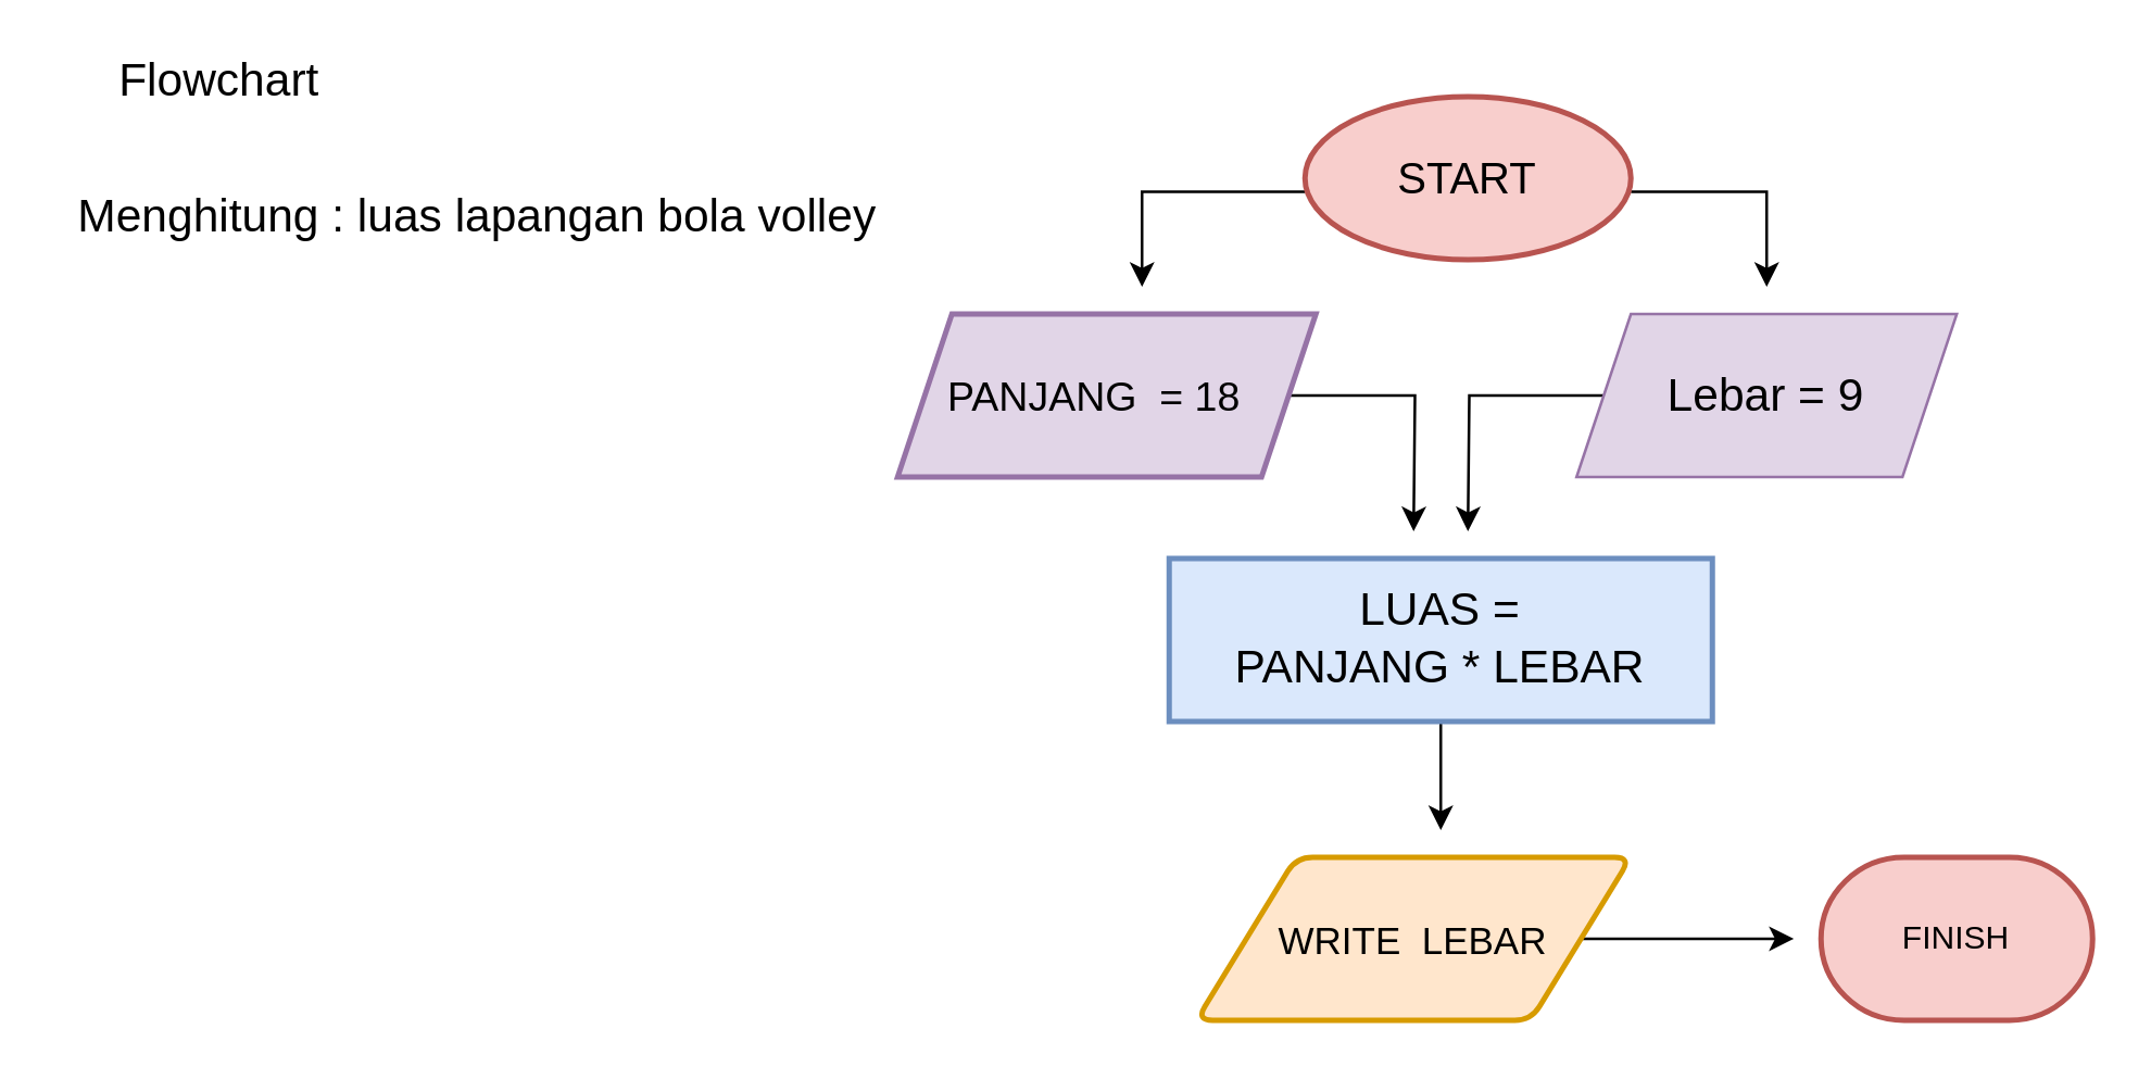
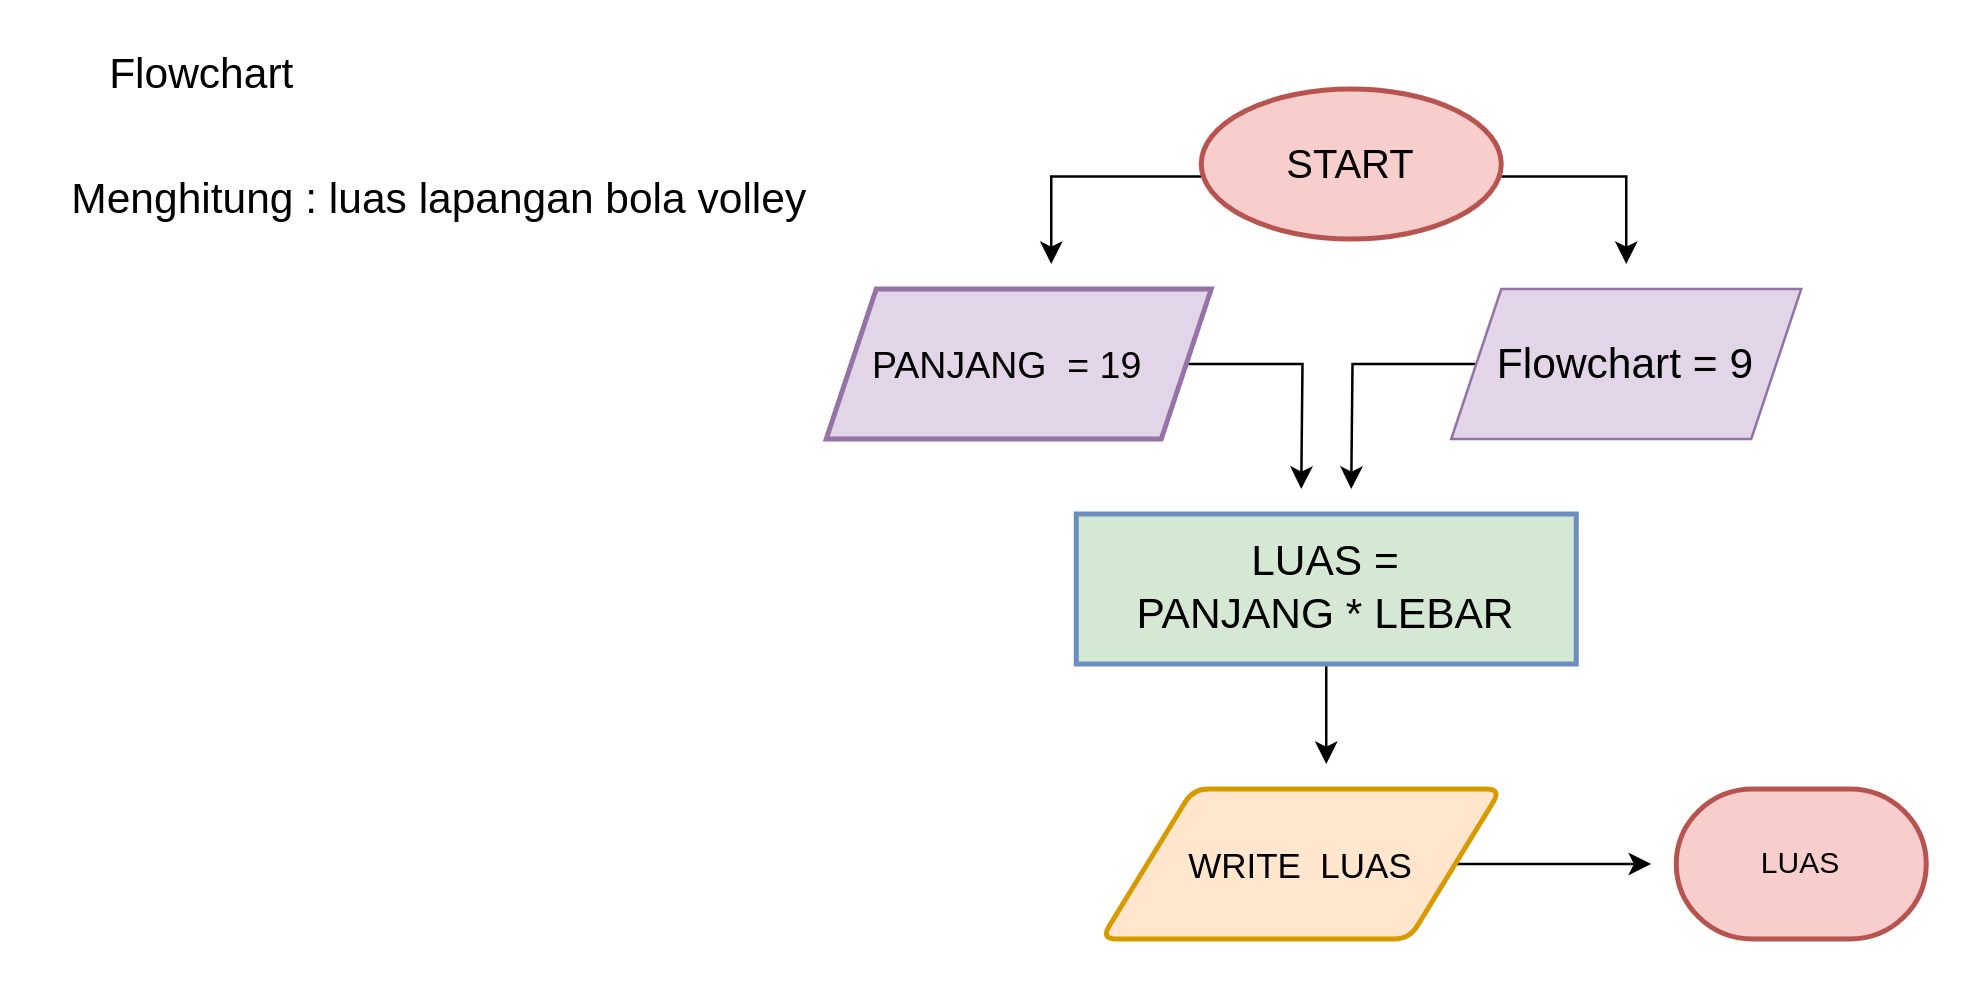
- <mxCell id="11" value="&lt;font style=&quot;font-size: 16px&quot;&gt;&lt;font style=&quot;font-size: 15px&quot;&gt;PANJANG&amp;nbsp; = 18&amp;nbsp;&lt;/font&gt;&lt;font style=&quot;font-size: 16px&quot;&gt;&amp;nbsp;&lt;/font&gt;&lt;/font&gt;" style="shape=parallelogram;perimeter=parallelogramPerimeter;whiteSpace=wrap;html=1;fixedSize=1;strokeColor=#9673a6;strokeWidth=2;fillColor=#e1d5e7;" parent="1" vertex="1"><mxGeometry x="330" y="115" width="154" height="60" as="geometry" /></mxCell>
+ <mxCell id="11" value="&lt;font style=&quot;font-size: 16px&quot;&gt;&lt;font style=&quot;font-size: 15px&quot;&gt;PANJANG&amp;nbsp; = 19&amp;nbsp;&lt;/font&gt;&lt;font style=&quot;font-size: 16px&quot;&gt;&amp;nbsp;&lt;/font&gt;&lt;/font&gt;" style="shape=parallelogram;perimeter=parallelogramPerimeter;whiteSpace=wrap;html=1;fixedSize=1;strokeColor=#9673a6;strokeWidth=2;fillColor=#e1d5e7;" parent="1" vertex="1"><mxGeometry x="330" y="115" width="154" height="60" as="geometry" /></mxCell>
- <mxCell id="13" value="&lt;font style=&quot;font-size: 17px&quot;&gt;Lebar = 9&lt;/font&gt;" style="shape=parallelogram;perimeter=parallelogramPerimeter;whiteSpace=wrap;html=1;fixedSize=1;fontSize=18;fillColor=#e1d5e7;strokeColor=#9673a6;" parent="1" vertex="1"><mxGeometry x="580" y="115" width="140" height="60" as="geometry" /></mxCell>
+ <mxCell id="13" value="&lt;font style=&quot;font-size: 17px&quot;&gt;Flowchart = 9&lt;/font&gt;" style="shape=parallelogram;perimeter=parallelogramPerimeter;whiteSpace=wrap;html=1;fixedSize=1;fontSize=18;fillColor=#e1d5e7;strokeColor=#9673a6;" parent="1" vertex="1"><mxGeometry x="580" y="115" width="140" height="60" as="geometry" /></mxCell>
- <mxCell id="7" value="&lt;font style=&quot;font-size: 17px&quot;&gt;LUAS = &lt;br&gt;PANJANG &lt;font style=&quot;font-size: 17px&quot;&gt;*&lt;/font&gt; LEBAR&lt;/font&gt;" style="whiteSpace=wrap;html=1;strokeWidth=2;fillColor=#dae8fc;strokeColor=#6c8ebf;" parent="1" vertex="1"><mxGeometry x="430" y="205" width="200" height="60" as="geometry" /></mxCell>
+ <mxCell id="7" value="&lt;font style=&quot;font-size: 17px&quot;&gt;LUAS = &lt;br&gt;PANJANG &lt;font style=&quot;font-size: 17px&quot;&gt;*&lt;/font&gt; LEBAR&lt;/font&gt;" style="whiteSpace=wrap;html=1;strokeWidth=2;fillColor=#d5e8d4;strokeColor=#6c8ebf;" parent="1" vertex="1"><mxGeometry x="430" y="205" width="200" height="60" as="geometry" /></mxCell>
- <mxCell id="9" value="&lt;font style=&quot;font-size: 14px&quot;&gt;&amp;nbsp;WRITE&amp;nbsp; LEBAR&amp;nbsp;&lt;/font&gt;" style="shape=parallelogram;html=1;strokeWidth=2;perimeter=parallelogramPerimeter;whiteSpace=wrap;rounded=1;arcSize=12;size=0.23;fontSize=16;fillColor=#ffe6cc;strokeColor=#d79b00;" parent="1" vertex="1"><mxGeometry x="440" y="315" width="160" height="60" as="geometry" /></mxCell>
+ <mxCell id="9" value="&lt;font style=&quot;font-size: 14px&quot;&gt;&amp;nbsp;WRITE&amp;nbsp; LUAS&amp;nbsp;&lt;/font&gt;" style="shape=parallelogram;html=1;strokeWidth=2;perimeter=parallelogramPerimeter;whiteSpace=wrap;rounded=1;arcSize=12;size=0.23;fontSize=16;fillColor=#ffe6cc;strokeColor=#d79b00;" parent="1" vertex="1"><mxGeometry x="440" y="315" width="160" height="60" as="geometry" /></mxCell>
- <mxCell id="2" value="FINISH" style="strokeWidth=2;html=1;shape=mxgraph.flowchart.terminator;whiteSpace=wrap;fillColor=#f8cecc;strokeColor=#b85450;" parent="1" vertex="1"><mxGeometry x="670" y="315" width="100" height="60" as="geometry" /></mxCell>
+ <mxCell id="2" value="LUAS" style="strokeWidth=2;html=1;shape=mxgraph.flowchart.terminator;whiteSpace=wrap;fillColor=#f8cecc;strokeColor=#b85450;" parent="1" vertex="1"><mxGeometry x="670" y="315" width="100" height="60" as="geometry" /></mxCell>
